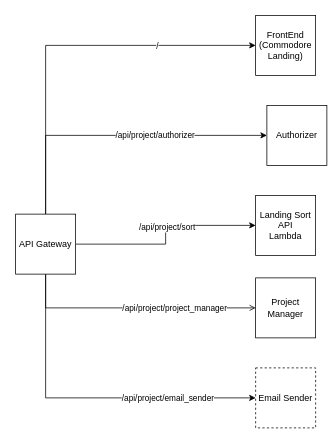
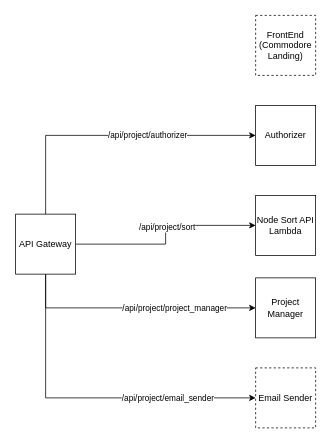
- <mxCell id="10" style="edgeStyle=orthogonalEdgeStyle;rounded=0;orthogonalLoop=1;jettySize=auto;html=1;entryX=0;entryY=0.5;entryDx=0;entryDy=0;exitX=0.5;exitY=0;exitDx=0;exitDy=0;" parent="1" source="12" target="17" edge="1"><mxGeometry relative="1" as="geometry" /></mxCell>
- <mxCell id="11" value="/" style="edgeLabel;html=1;align=center;verticalAlign=middle;resizable=0;points=[];" parent="10" vertex="1" connectable="0"><mxGeometry x="0.477" relative="1" as="geometry"><mxPoint as="offset" /></mxGeometry></mxCell>
- <mxCell id="17" value="FrontEnd&lt;div&gt;(Commodore Landing)&lt;/div&gt;" style="whiteSpace=wrap;html=1;aspect=fixed;" parent="1" vertex="1"><mxGeometry x="340" y="20" width="80" height="80" as="geometry" /></mxCell>
+ <mxCell id="17" value="FrontEnd&lt;div&gt;(Commodore Landing)&lt;/div&gt;" style="whiteSpace=wrap;html=1;aspect=fixed;dashed=1;" parent="1" vertex="1"><mxGeometry x="340" y="20" width="80" height="80" as="geometry" /></mxCell>
- <mxCell id="13" value="Authorizer" style="whiteSpace=wrap;html=1;aspect=fixed;" parent="1" vertex="1"><mxGeometry x="355" y="140" width="80" height="80" as="geometry" /></mxCell>
+ <mxCell id="13" value="Authorizer" style="whiteSpace=wrap;html=1;aspect=fixed;" parent="1" vertex="1"><mxGeometry x="340" y="140" width="80" height="80" as="geometry" /></mxCell>
- <mxCell id="14" value="Landing Sort API&lt;div&gt;Lambda&lt;/div&gt;" style="whiteSpace=wrap;html=1;aspect=fixed;" parent="1" vertex="1"><mxGeometry x="340" y="260" width="80" height="80" as="geometry" /></mxCell>
+ <mxCell id="14" value="Node Sort API&lt;div&gt;Lambda&lt;/div&gt;" style="whiteSpace=wrap;html=1;aspect=fixed;" parent="1" vertex="1"><mxGeometry x="340" y="260" width="80" height="80" as="geometry" /></mxCell>
- <mxCell id="6" style="edgeStyle=orthogonalEdgeStyle;rounded=0;orthogonalLoop=1;jettySize=auto;html=1;entryX=0;entryY=0.5;entryDx=0;entryDy=0;exitX=0.5;exitY=1;exitDx=0;exitDy=0;endArrow=open;" parent="1" source="12" target="15" edge="1"><mxGeometry relative="1" as="geometry" /></mxCell>
+ <mxCell id="6" style="edgeStyle=orthogonalEdgeStyle;rounded=0;orthogonalLoop=1;jettySize=auto;html=1;entryX=0;entryY=0.5;entryDx=0;entryDy=0;exitX=0.5;exitY=1;exitDx=0;exitDy=0;" parent="1" source="12" target="15" edge="1"><mxGeometry relative="1" as="geometry" /></mxCell>
